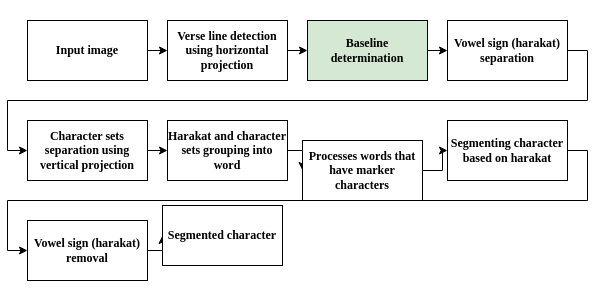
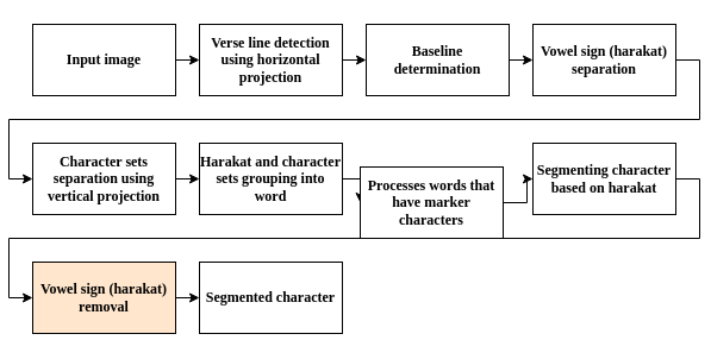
- <mxCell id="7" value="Baseline determination" style="rounded=0;whiteSpace=wrap;html=1;fontStyle=1;fontFamily=Liberation Serif;fillColor=#d5e8d4;" parent="1" vertex="1"><mxGeometry x="300" y="20" width="120" height="60" as="geometry" /></mxCell>
+ <mxCell id="7" value="Baseline determination" style="rounded=0;whiteSpace=wrap;html=1;fontStyle=1;fontFamily=Liberation Serif;" parent="1" vertex="1"><mxGeometry x="300" y="20" width="120" height="60" as="geometry" /></mxCell>
- <mxCell id="20" value="Segmented character" style="rounded=0;whiteSpace=wrap;html=1;fontStyle=1;fontFamily=Liberation Serif;" parent="1" vertex="1"><mxGeometry x="155" y="205" width="120" height="60" as="geometry" /></mxCell>
+ <mxCell id="20" value="Segmented character" style="rounded=0;whiteSpace=wrap;html=1;fontStyle=1;fontFamily=Liberation Serif;" parent="1" vertex="1"><mxGeometry x="160" y="220" width="120" height="60" as="geometry" /></mxCell>
- <mxCell id="19" value="Vowel sign (harakat) removal" style="rounded=0;whiteSpace=wrap;html=1;fontStyle=1;fontFamily=Liberation Serif;" parent="1" vertex="1"><mxGeometry x="20" y="220" width="120" height="60" as="geometry" /></mxCell>
+ <mxCell id="19" value="Vowel sign (harakat) removal" style="rounded=0;whiteSpace=wrap;html=1;fontStyle=1;fontFamily=Liberation Serif;fillColor=#ffe6cc;" parent="1" vertex="1"><mxGeometry x="20" y="220" width="120" height="60" as="geometry" /></mxCell>
